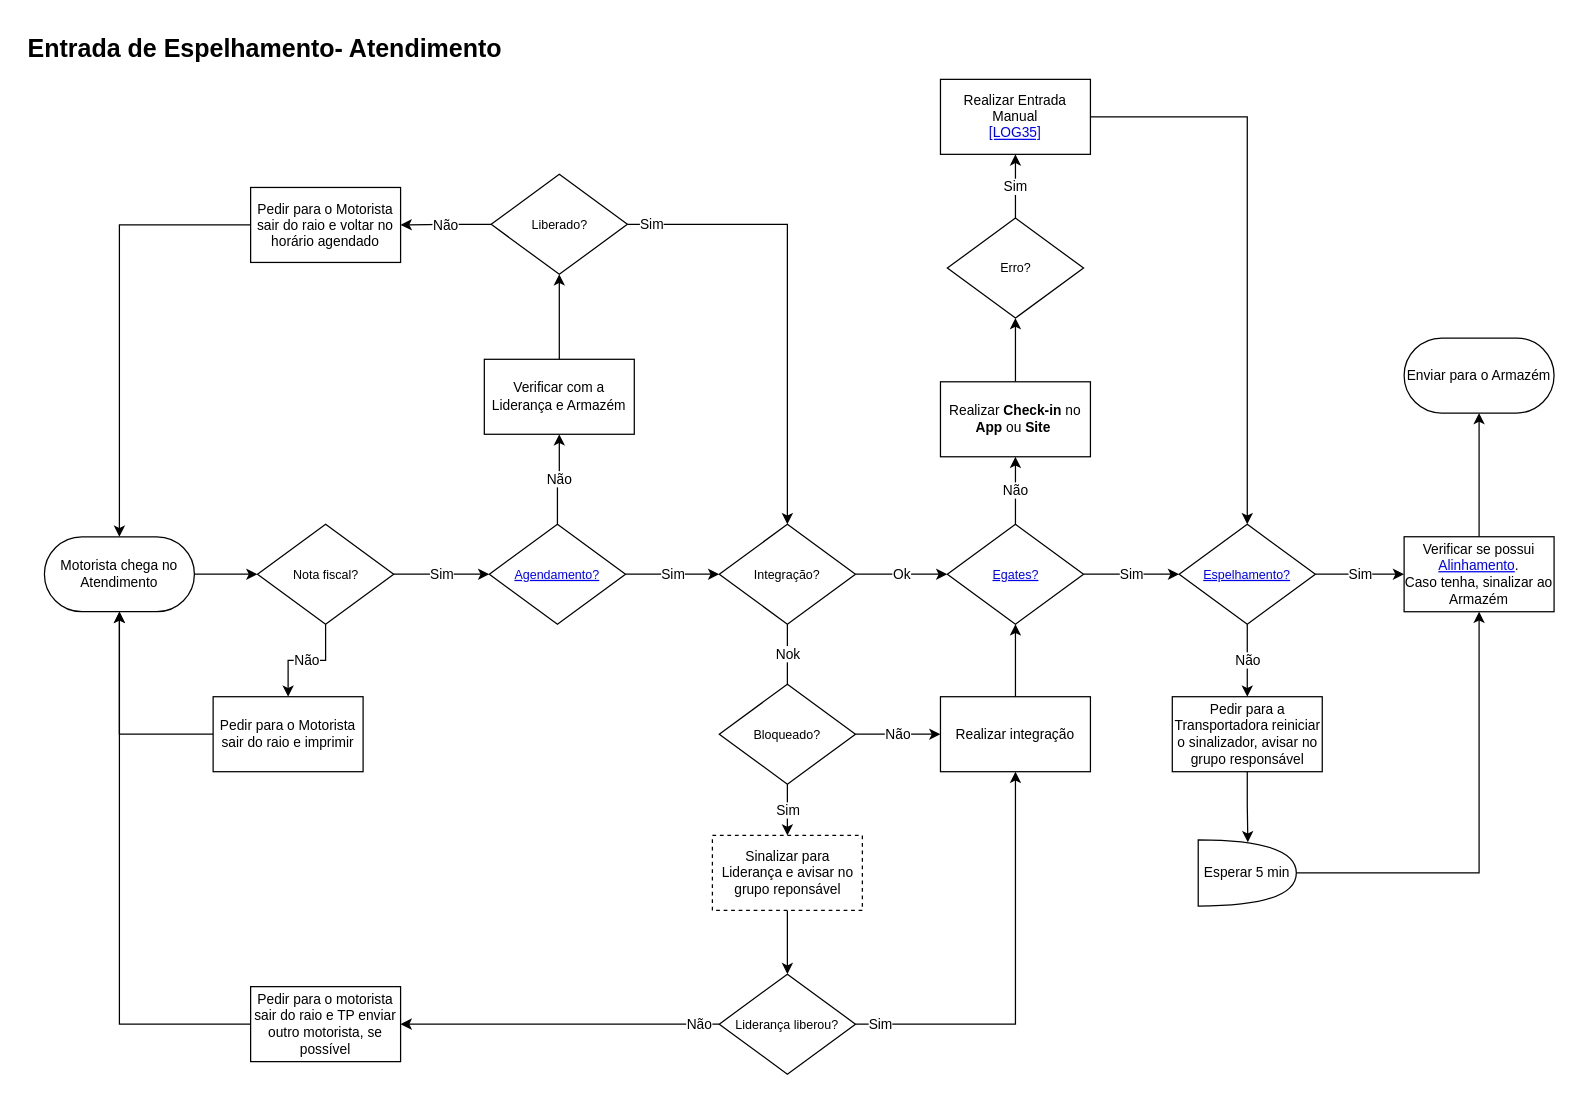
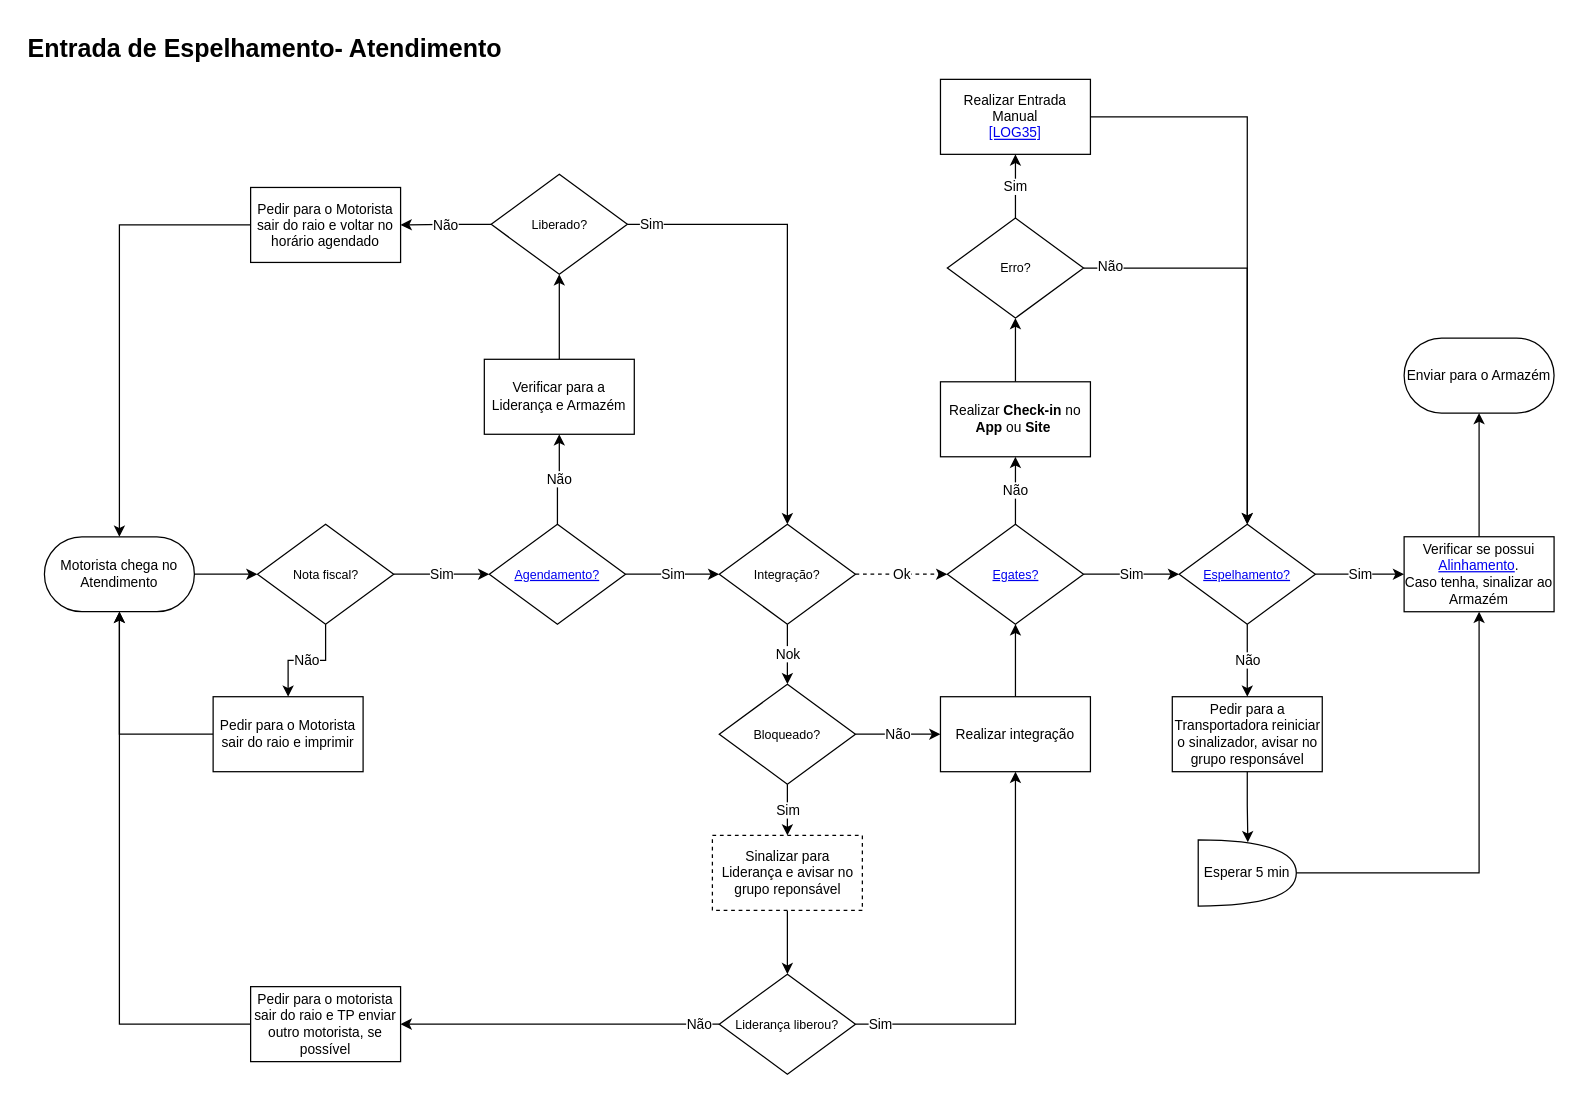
+ <mxCell id="25" style="edgeStyle=orthogonalEdgeStyle;rounded=0;orthogonalLoop=1;jettySize=auto;html=1;entryX=0.5;entryY=0;entryDx=0;entryDy=0;" edge="1" parent="1" source="27" target="20"><mxGeometry relative="1" as="geometry" /></mxCell>
+ <mxCell id="26" value="Não" style="edgeLabel;html=1;align=center;verticalAlign=middle;resizable=0;points=[];" vertex="1" connectable="0" parent="25"><mxGeometry x="-0.875" y="2" relative="1" as="geometry"><mxPoint as="offset" /></mxGeometry></mxCell>
- <mxCell id="31" value="Verificar com a Liderança e Armazém" style="rounded=0;whiteSpace=wrap;html=1;fontSize=11;" vertex="1" parent="1"><mxGeometry x="387" y="287" width="120" height="60" as="geometry" /></mxCell>
+ <mxCell id="31" value="Verificar para a Liderança e Armazém" style="rounded=0;whiteSpace=wrap;html=1;fontSize=11;" vertex="1" parent="1"><mxGeometry x="387" y="287" width="120" height="60" as="geometry" /></mxCell>
- <mxCell id="43" value="Ok" style="edgeStyle=orthogonalEdgeStyle;rounded=0;orthogonalLoop=1;jettySize=auto;html=1;" edge="1" parent="1" source="45" target="14"><mxGeometry relative="1" as="geometry" /></mxCell>
+ <mxCell id="43" value="Ok" style="edgeStyle=orthogonalEdgeStyle;rounded=0;orthogonalLoop=1;jettySize=auto;html=1;dashed=1;" edge="1" parent="1" source="45" target="14"><mxGeometry relative="1" as="geometry" /></mxCell>
- <mxCell id="44" value="Nok" style="edgeStyle=orthogonalEdgeStyle;rounded=0;orthogonalLoop=1;jettySize=auto;html=1;endArrow=none;" edge="1" parent="1" source="45" target="48"><mxGeometry relative="1" as="geometry" /></mxCell>
+ <mxCell id="44" value="Nok" style="edgeStyle=orthogonalEdgeStyle;rounded=0;orthogonalLoop=1;jettySize=auto;html=1;" edge="1" parent="1" source="45" target="48"><mxGeometry relative="1" as="geometry" /></mxCell>
